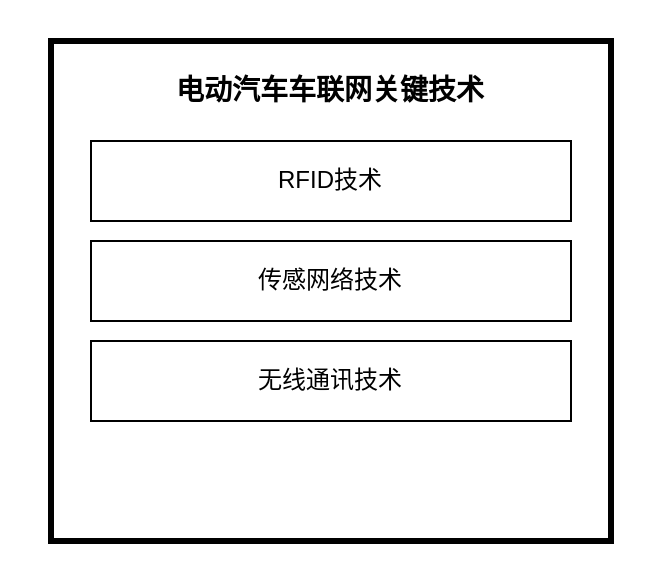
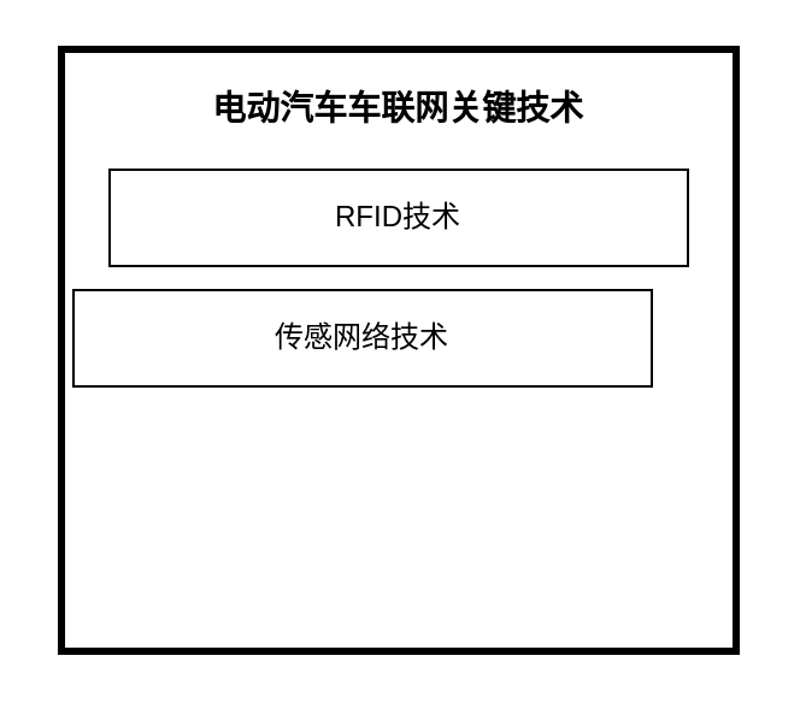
- <mxCell id="4" value="传感网络技术" style="rounded=0;whiteSpace=wrap;html=1;fillColor=none;" parent="1" vertex="1"><mxGeometry x="45" y="120" width="240" height="40" as="geometry" /></mxCell>
+ <mxCell id="4" value="传感网络技术" style="rounded=0;whiteSpace=wrap;html=1;fillColor=none;" parent="1" vertex="1"><mxGeometry x="30" y="120" width="240" height="40" as="geometry" /></mxCell>
- <mxCell id="5" value="无线通讯技术" style="rounded=0;whiteSpace=wrap;html=1;fillColor=none;" parent="1" vertex="1"><mxGeometry x="45" y="170" width="240" height="40" as="geometry" /></mxCell>
